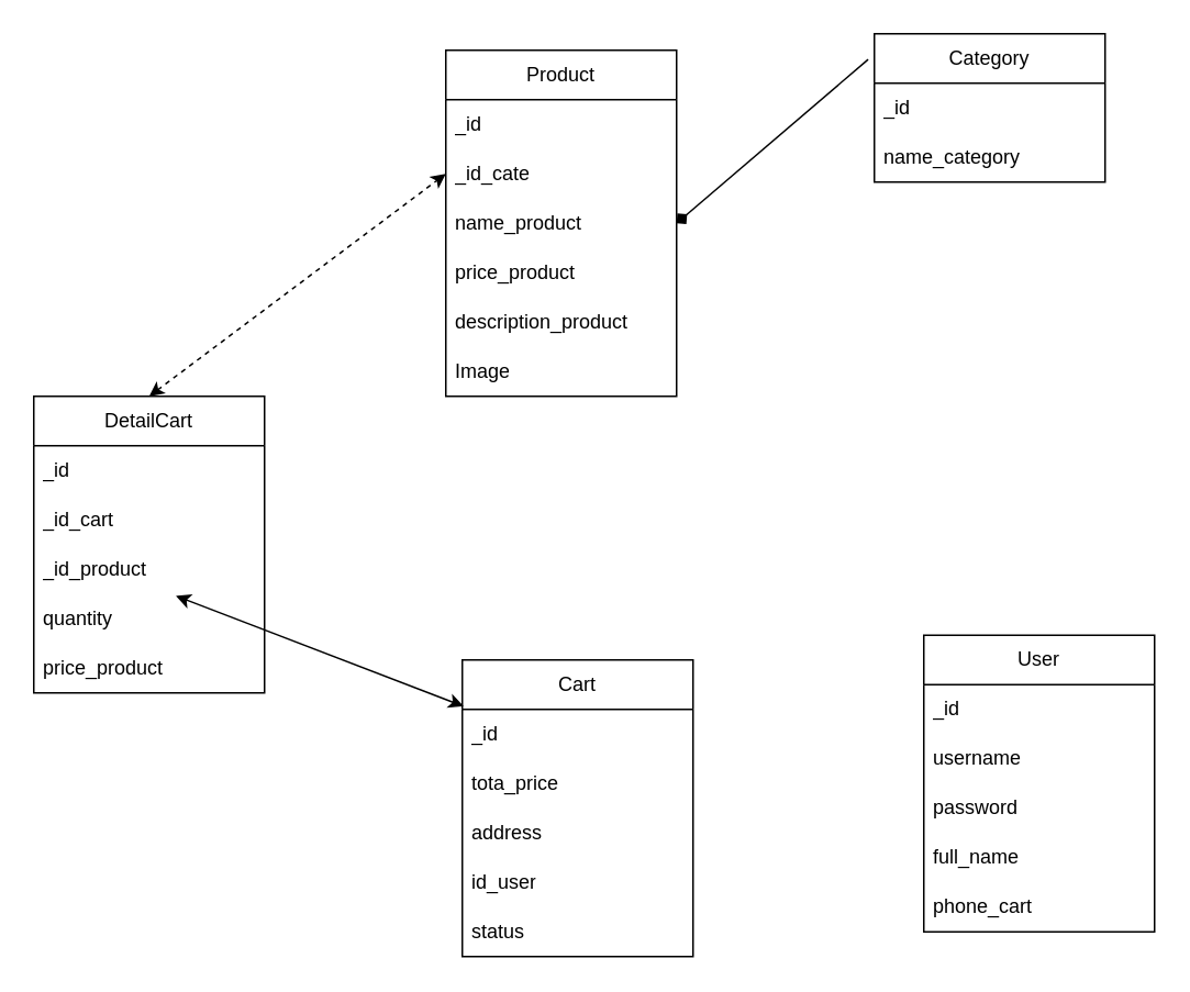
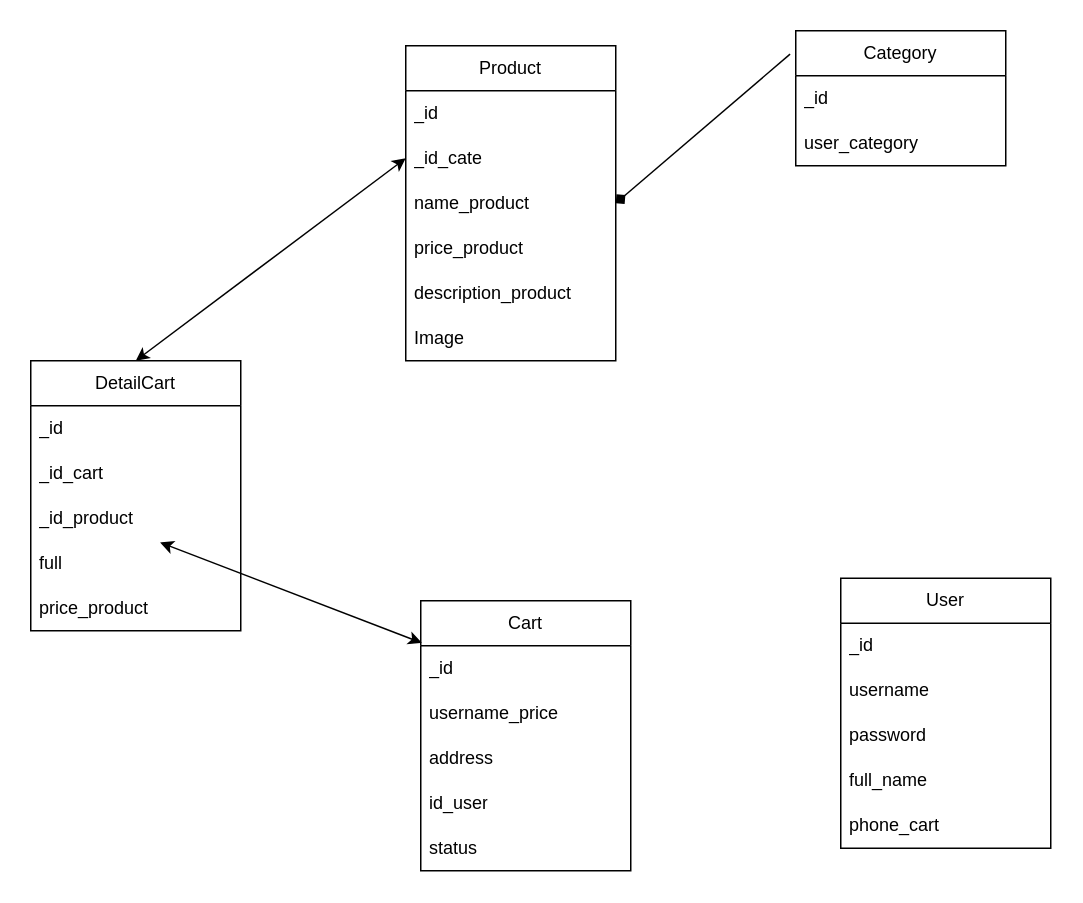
- <mxCell id="11" value="name_category" style="text;strokeColor=none;fillColor=none;align=left;verticalAlign=middle;spacingLeft=4;spacingRight=4;overflow=hidden;points=[[0,0.5],[1,0.5]];portConstraint=eastwest;rotatable=0;whiteSpace=wrap;html=1;" parent="9" vertex="1"><mxGeometry y="60" width="140" height="30" as="geometry" /></mxCell>
+ <mxCell id="11" value="user_category" style="text;strokeColor=none;fillColor=none;align=left;verticalAlign=middle;spacingLeft=4;spacingRight=4;overflow=hidden;points=[[0,0.5],[1,0.5]];portConstraint=eastwest;rotatable=0;whiteSpace=wrap;html=1;" parent="9" vertex="1"><mxGeometry y="60" width="140" height="30" as="geometry" /></mxCell>
- <mxCell id="24" value="" style="endArrow=classic;startArrow=classic;html=1;rounded=0;exitX=0.5;exitY=0;exitDx=0;exitDy=0;entryX=0;entryY=0.5;entryDx=0;entryDy=0;dashed=1;" parent="1" source="18" target="4" edge="1"><mxGeometry width="50" height="50" relative="1" as="geometry"><mxPoint x="130" y="170" as="sourcePoint" /><mxPoint x="180" y="120" as="targetPoint" /></mxGeometry></mxCell>
+ <mxCell id="24" value="" style="endArrow=classic;startArrow=classic;html=1;rounded=0;exitX=0.5;exitY=0;exitDx=0;exitDy=0;entryX=0;entryY=0.5;entryDx=0;entryDy=0;" parent="1" source="18" target="4" edge="1"><mxGeometry width="50" height="50" relative="1" as="geometry"><mxPoint x="130" y="170" as="sourcePoint" /><mxPoint x="180" y="120" as="targetPoint" /></mxGeometry></mxCell>
- <mxCell id="22" value="quantity" style="text;strokeColor=none;fillColor=none;align=left;verticalAlign=middle;spacingLeft=4;spacingRight=4;overflow=hidden;points=[[0,0.5],[1,0.5]];portConstraint=eastwest;rotatable=0;whiteSpace=wrap;html=1;" parent="18" vertex="1"><mxGeometry y="120" width="140" height="30" as="geometry" /></mxCell>
+ <mxCell id="22" value="full" style="text;strokeColor=none;fillColor=none;align=left;verticalAlign=middle;spacingLeft=4;spacingRight=4;overflow=hidden;points=[[0,0.5],[1,0.5]];portConstraint=eastwest;rotatable=0;whiteSpace=wrap;html=1;" parent="18" vertex="1"><mxGeometry y="120" width="140" height="30" as="geometry" /></mxCell>
- <mxCell id="14" value="tota_price" style="text;strokeColor=none;fillColor=none;align=left;verticalAlign=middle;spacingLeft=4;spacingRight=4;overflow=hidden;points=[[0,0.5],[1,0.5]];portConstraint=eastwest;rotatable=0;whiteSpace=wrap;html=1;" parent="12" vertex="1"><mxGeometry y="60" width="140" height="30" as="geometry" /></mxCell>
+ <mxCell id="14" value="username_price" style="text;strokeColor=none;fillColor=none;align=left;verticalAlign=middle;spacingLeft=4;spacingRight=4;overflow=hidden;points=[[0,0.5],[1,0.5]];portConstraint=eastwest;rotatable=0;whiteSpace=wrap;html=1;" parent="12" vertex="1"><mxGeometry y="60" width="140" height="30" as="geometry" /></mxCell>
